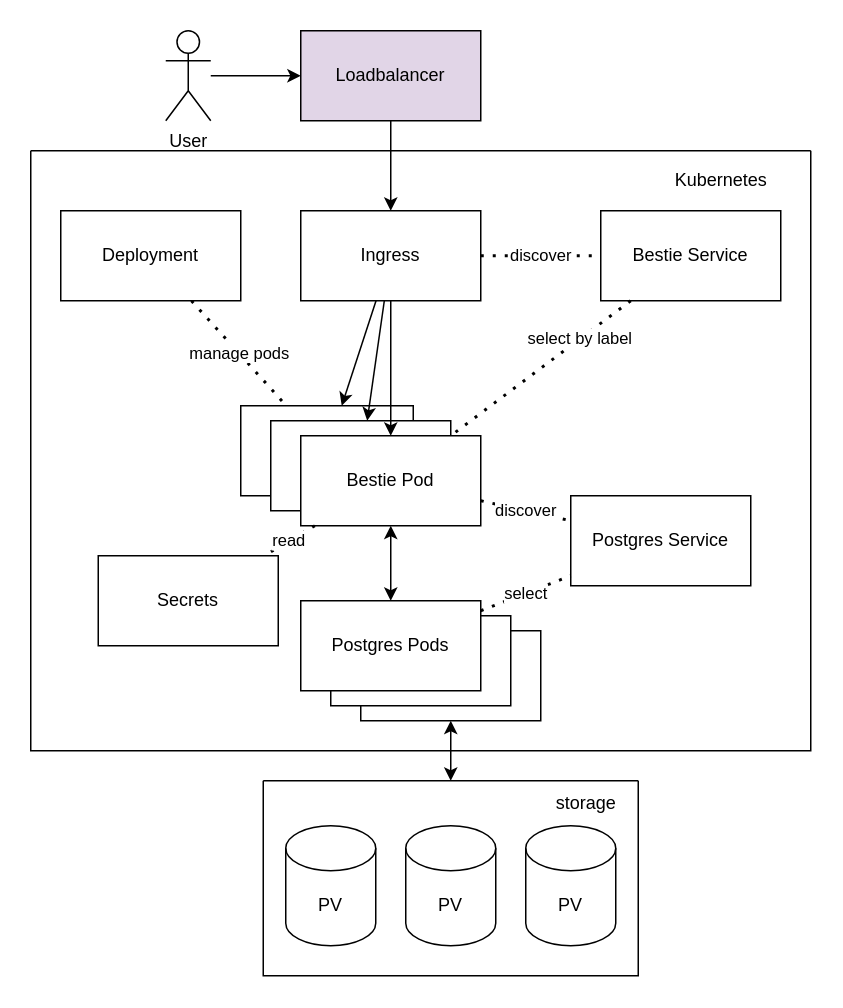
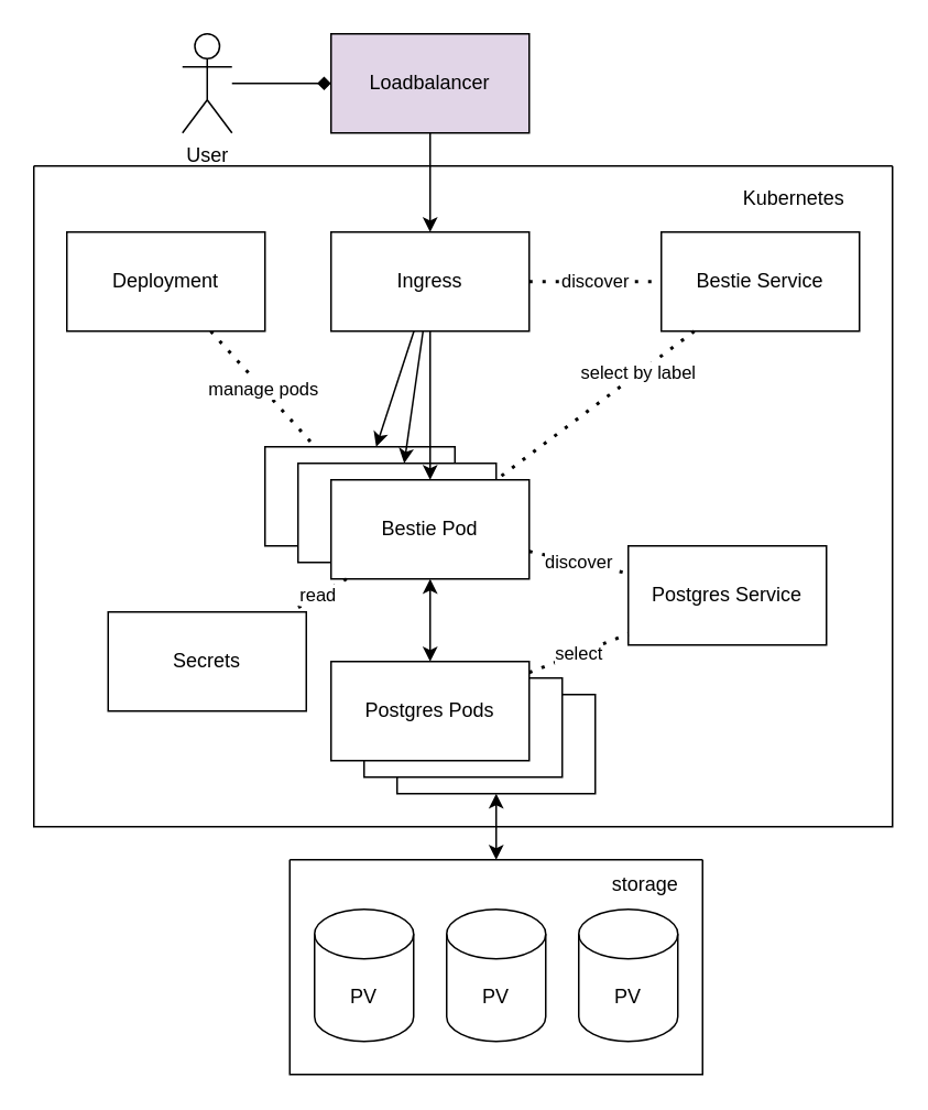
- <mxCell id="33" value="" style="endArrow=classic;html=1;rounded=0;" edge="1" parent="1" source="32" target="34"><mxGeometry width="50" height="50" relative="1" as="geometry"><mxPoint x="270" y="-50" as="sourcePoint" /><mxPoint x="387.5" y="390" as="targetPoint" /></mxGeometry></mxCell>
+ <mxCell id="33" value="" style="endArrow=diamond;html=1;rounded=0;" edge="1" parent="1" source="32" target="34"><mxGeometry width="50" height="50" relative="1" as="geometry"><mxPoint x="270" y="-50" as="sourcePoint" /><mxPoint x="387.5" y="390" as="targetPoint" /></mxGeometry></mxCell>
